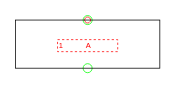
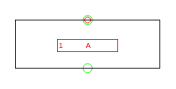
- <mxCell id="5" value="1&amp;nbsp; &amp;nbsp; &amp;nbsp; &amp;nbsp; &amp;nbsp; &amp;nbsp;A" style="rounded=0;whiteSpace=wrap;html=1;fillColor=none;strokeColor=#FF0000;fontColor=#FF0000;fontSize=10;align=left;noLabel=0;dashed=1;" parent="4" vertex="1"><mxGeometry x="76" y="52" width="80" height="16" as="geometry" /></mxCell>
+ <mxCell id="5" value="1&amp;nbsp; &amp;nbsp; &amp;nbsp; &amp;nbsp; &amp;nbsp; &amp;nbsp;A" style="rounded=0;whiteSpace=wrap;html=1;fillColor=none;strokeColor=#FF0000;fontColor=#FF0000;fontSize=10;align=left;noLabel=0;" parent="4" vertex="1"><mxGeometry x="76" y="52" width="80" height="16" as="geometry" /></mxCell>
